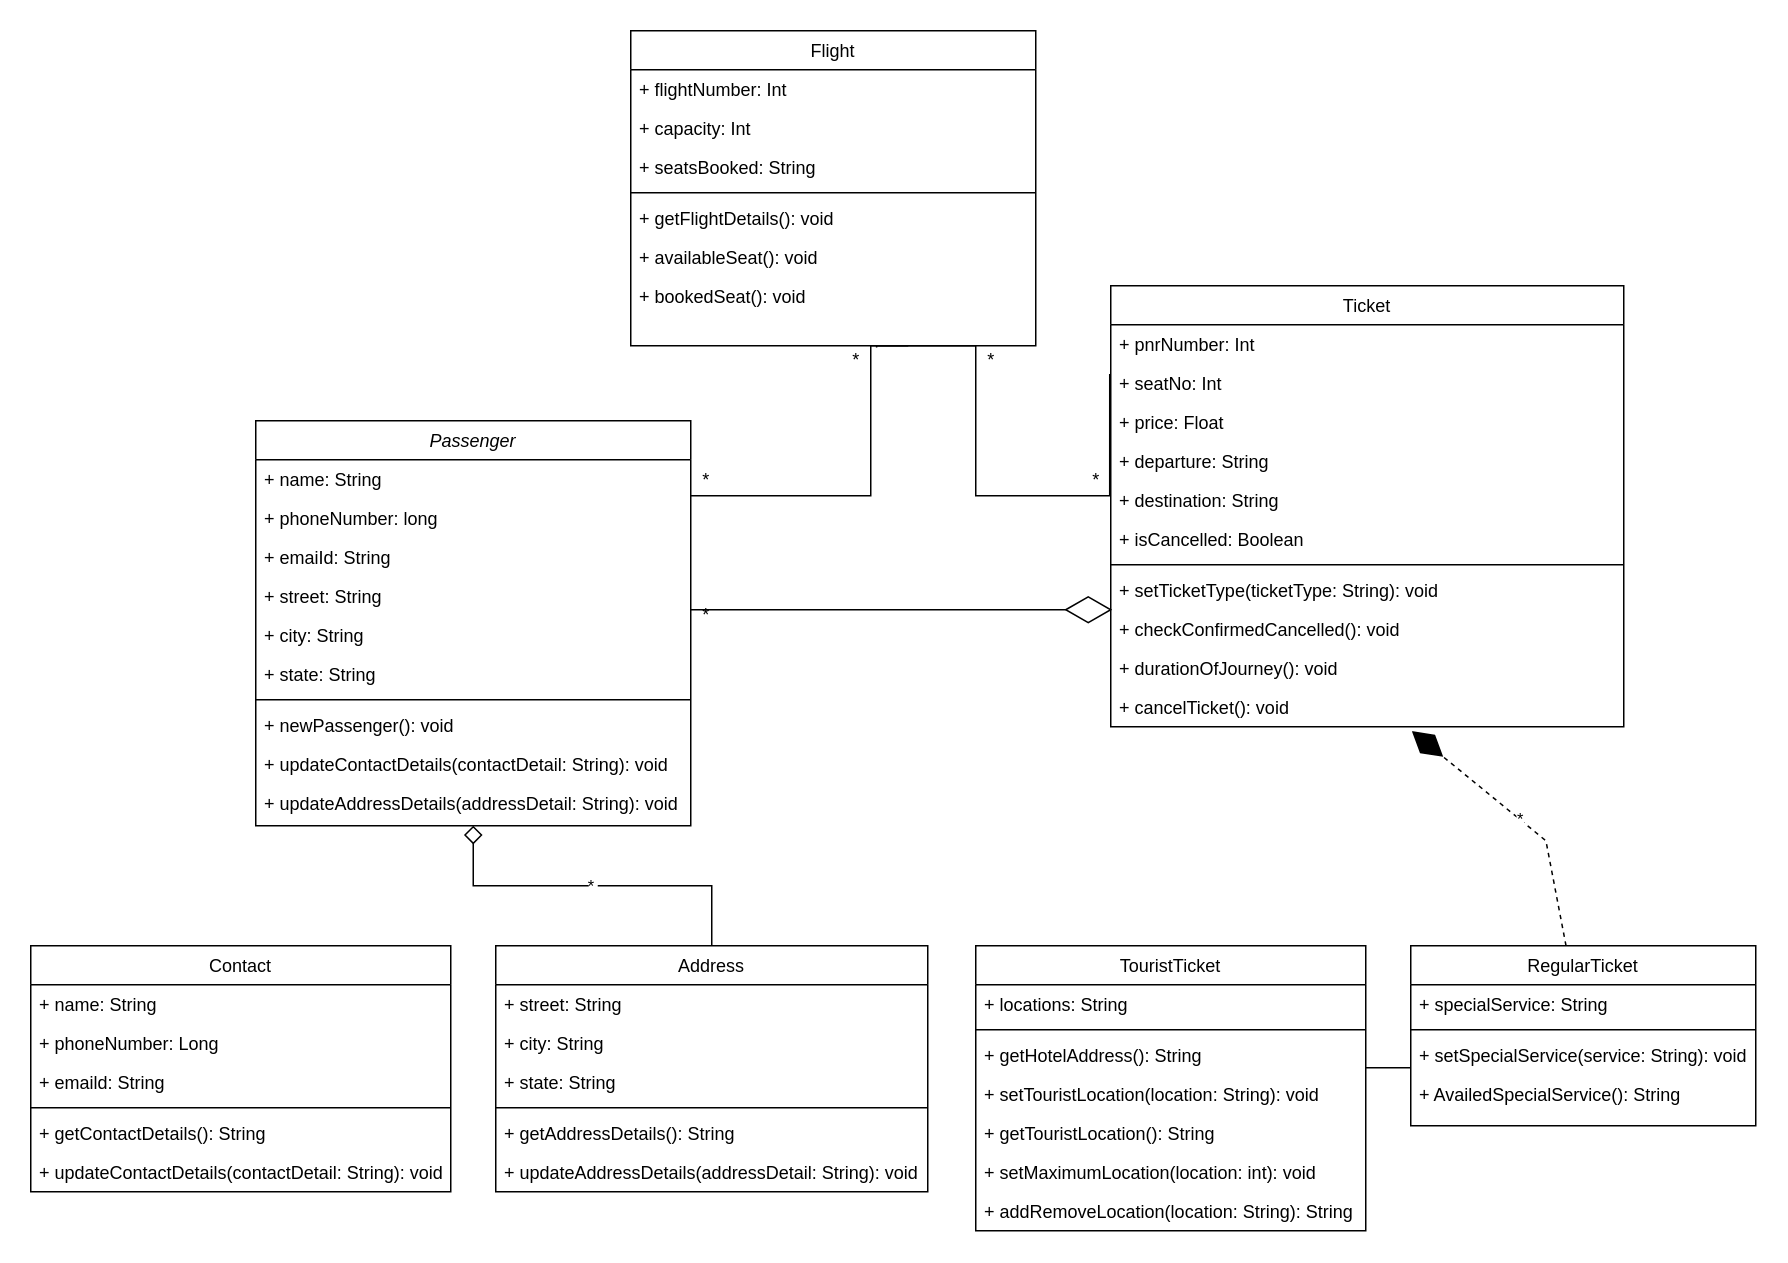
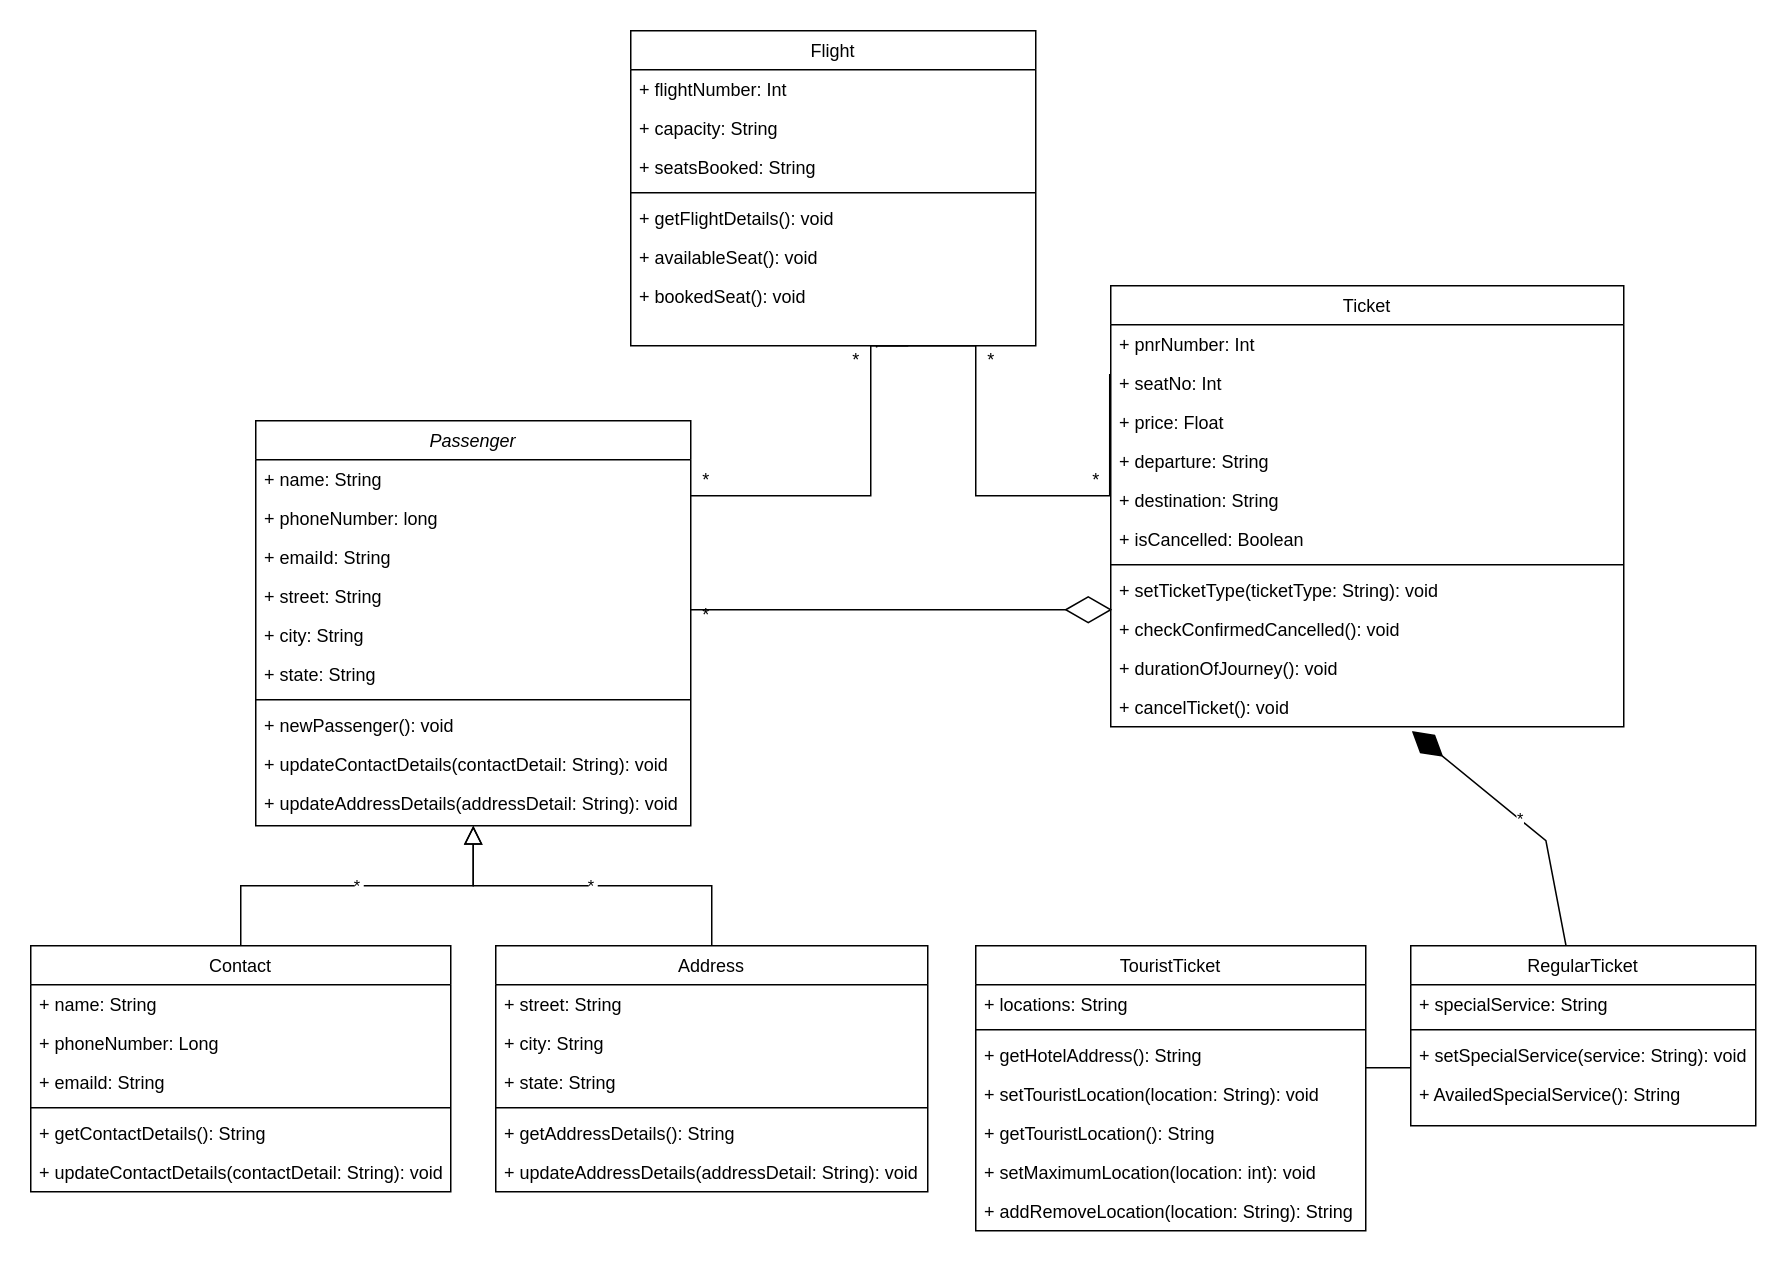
- <mxCell id="59" value="+ capacity: Int" style="text;align=left;verticalAlign=top;spacingLeft=4;spacingRight=4;overflow=hidden;rotatable=0;points=[[0,0.5],[1,0.5]];portConstraint=eastwest;rounded=0;shadow=0;html=0;" parent="57" vertex="1"><mxGeometry y="52" width="270" height="26" as="geometry" /></mxCell>
+ <mxCell id="59" value="+ capacity: String" style="text;align=left;verticalAlign=top;spacingLeft=4;spacingRight=4;overflow=hidden;rotatable=0;points=[[0,0.5],[1,0.5]];portConstraint=eastwest;rounded=0;shadow=0;html=0;" parent="57" vertex="1"><mxGeometry y="52" width="270" height="26" as="geometry" /></mxCell>
- <mxCell id="73" value="*" style="endArrow=diamondThin;endFill=1;endSize=24;html=1;rounded=0;entryX=0.587;entryY=1.113;entryDx=0;entryDy=0;entryPerimeter=0;dashed=1;" parent="1" source="52" target="40" edge="1"><mxGeometry width="160" relative="1" as="geometry"><mxPoint x="1030" y="580" as="sourcePoint" /><mxPoint x="1130.608" y="434.364" as="targetPoint" /><Array as="points"><mxPoint x="1030.12" y="560" /></Array></mxGeometry></mxCell>
+ <mxCell id="73" value="*" style="endArrow=diamondThin;endFill=1;endSize=24;html=1;rounded=0;entryX=0.587;entryY=1.113;entryDx=0;entryDy=0;entryPerimeter=0;" parent="1" source="52" target="40" edge="1"><mxGeometry width="160" relative="1" as="geometry"><mxPoint x="1030" y="580" as="sourcePoint" /><mxPoint x="1130.608" y="434.364" as="targetPoint" /><Array as="points"><mxPoint x="1030.12" y="560" /></Array></mxGeometry></mxCell>
+ <mxCell id="20" value="*" style="endArrow=block;endSize=10;endFill=0;shadow=0;strokeWidth=1;rounded=0;edgeStyle=elbowEdgeStyle;elbow=vertical;" parent="1" source="13" target="2" edge="1"><mxGeometry width="160" relative="1" as="geometry"><mxPoint x="330" y="363" as="sourcePoint" /><mxPoint x="330" y="363" as="targetPoint" /></mxGeometry></mxCell>
- <mxCell id="28" value="*" style="endArrow=diamond;endSize=10;endFill=0;shadow=0;strokeWidth=1;rounded=0;edgeStyle=elbowEdgeStyle;elbow=vertical;" parent="1" source="21" target="2" edge="1"><mxGeometry width="160" relative="1" as="geometry"><mxPoint x="340" y="533" as="sourcePoint" /><mxPoint x="440" y="431" as="targetPoint" /></mxGeometry></mxCell>
+ <mxCell id="28" value="*" style="endArrow=block;endSize=10;endFill=0;shadow=0;strokeWidth=1;rounded=0;edgeStyle=elbowEdgeStyle;elbow=vertical;" parent="1" source="21" target="2" edge="1"><mxGeometry width="160" relative="1" as="geometry"><mxPoint x="340" y="533" as="sourcePoint" /><mxPoint x="440" y="431" as="targetPoint" /></mxGeometry></mxCell>
